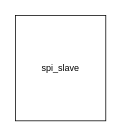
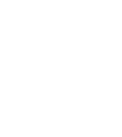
- <mxCell id="2" value="spi_slave" style="rounded=0;whiteSpace=wrap;html=1;" vertex="1" parent="1"><mxGeometry x="20" y="20" width="120" height="140" as="geometry" /></mxCell>
